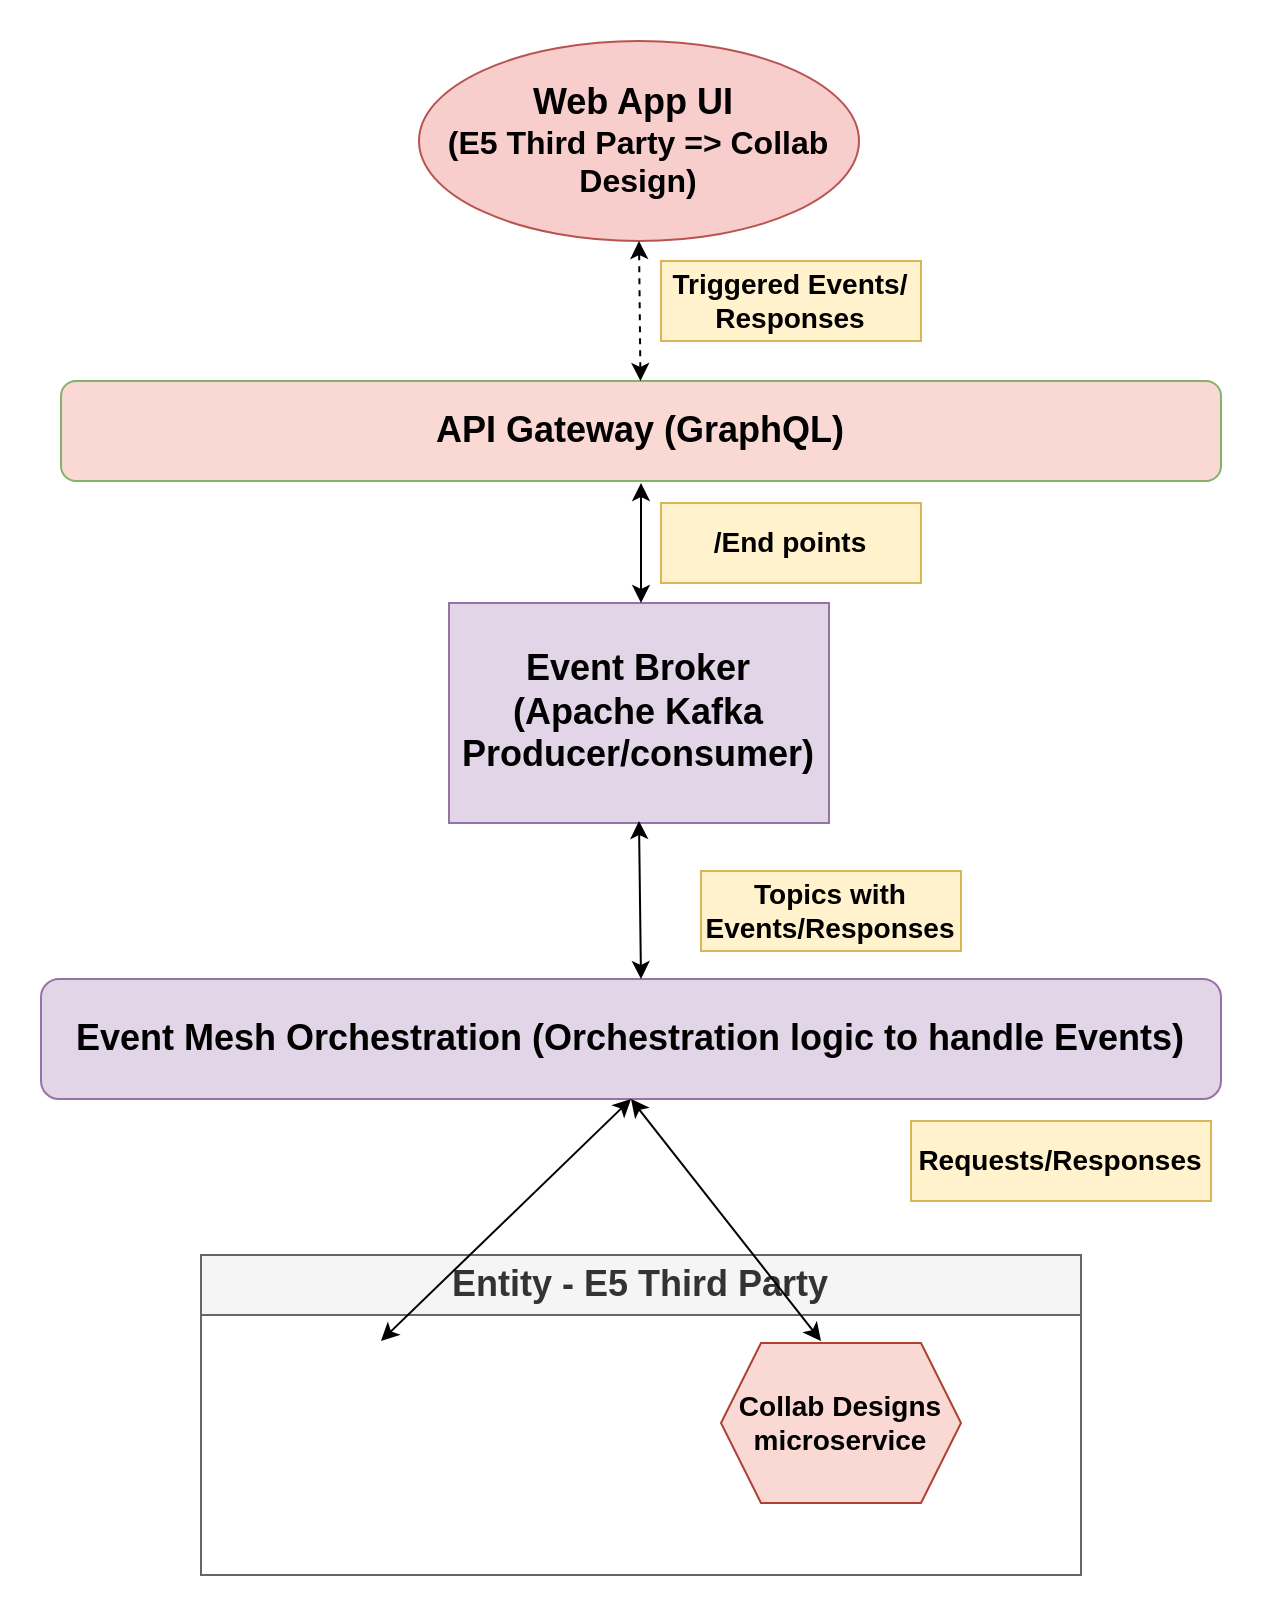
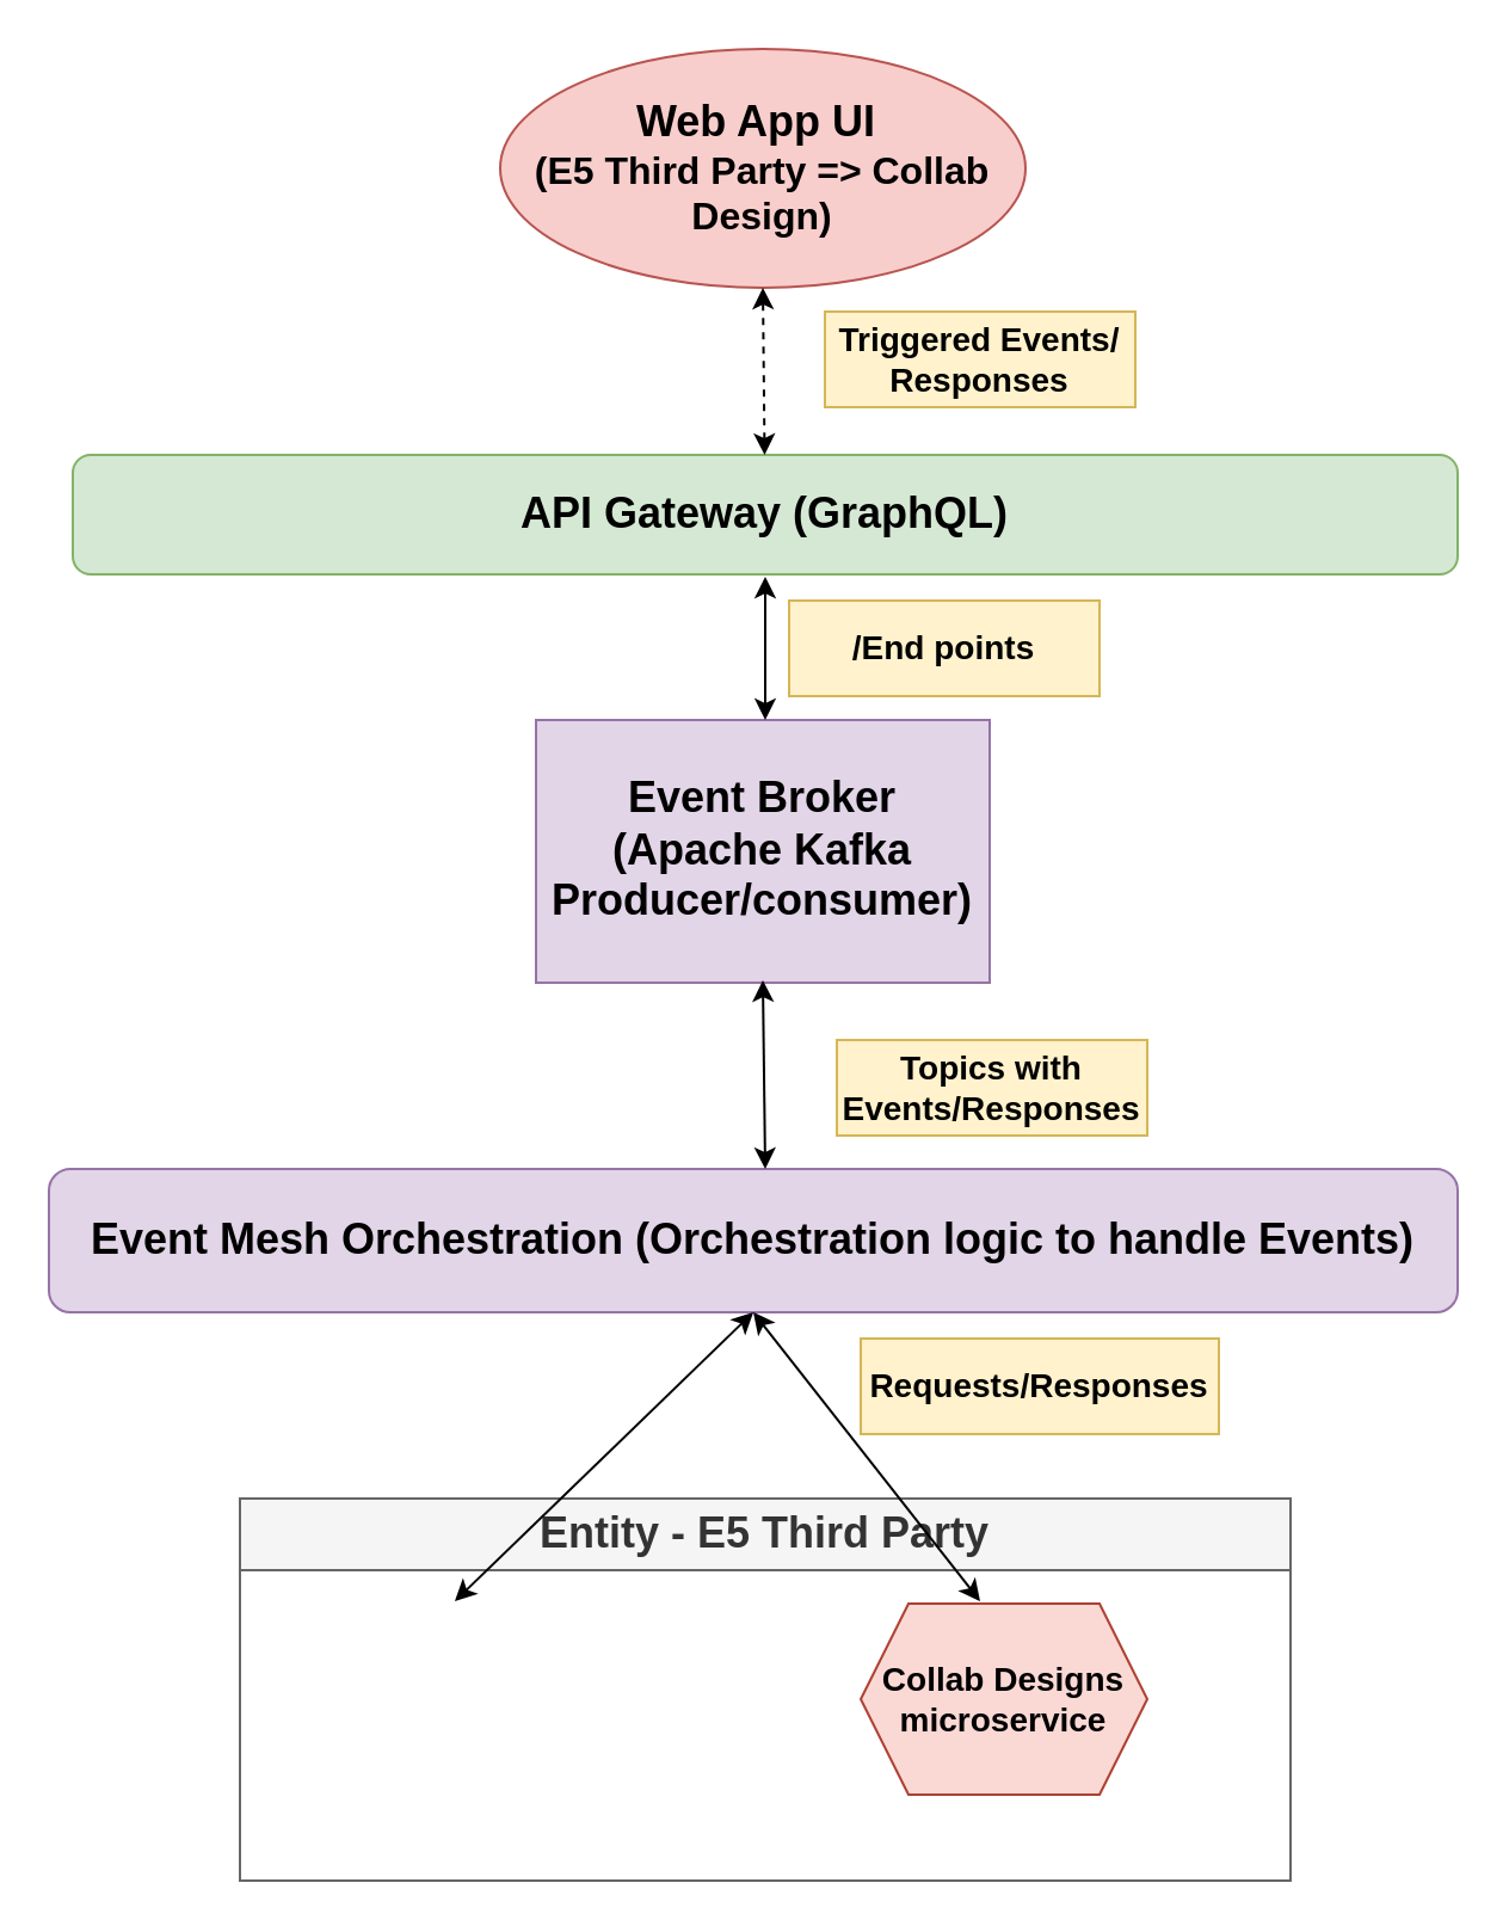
- <mxCell id="7" value="&lt;b&gt;&lt;font style=&quot;font-size: 14px;&quot;&gt;Triggered Events/ Responses&lt;/font&gt;&lt;/b&gt;" style="text;html=1;align=center;verticalAlign=middle;whiteSpace=wrap;rounded=0;fillColor=#fff2cc;strokeColor=#d6b656;" vertex="1" parent="1"><mxGeometry x="330" y="130" width="130" height="40" as="geometry" /></mxCell>
+ <mxCell id="7" value="&lt;b&gt;&lt;font style=&quot;font-size: 14px;&quot;&gt;Triggered Events/ Responses&lt;/font&gt;&lt;/b&gt;" style="text;html=1;align=center;verticalAlign=middle;whiteSpace=wrap;rounded=0;fillColor=#fff2cc;strokeColor=#d6b656;" vertex="1" parent="1"><mxGeometry x="345" y="130" width="130" height="40" as="geometry" /></mxCell>
- <mxCell id="2" value="&lt;font style=&quot;font-size: 18px;&quot;&gt;&lt;b&gt;API Gateway (GraphQL)&lt;/b&gt;&lt;/font&gt;" style="rounded=1;whiteSpace=wrap;html=1;fillColor=#fad9d5;strokeColor=#82b366;" vertex="1" parent="1"><mxGeometry x="30" y="190" width="580" height="50" as="geometry" /></mxCell>
+ <mxCell id="2" value="&lt;font style=&quot;font-size: 18px;&quot;&gt;&lt;b&gt;API Gateway (GraphQL)&lt;/b&gt;&lt;/font&gt;" style="rounded=1;whiteSpace=wrap;html=1;fillColor=#d5e8d4;strokeColor=#82b366;" vertex="1" parent="1"><mxGeometry x="30" y="190" width="580" height="50" as="geometry" /></mxCell>
- <mxCell id="16" value="&lt;b&gt;&lt;font style=&quot;font-size: 14px;&quot;&gt;Requests/Responses&lt;/font&gt;&lt;/b&gt;" style="text;html=1;align=center;verticalAlign=middle;whiteSpace=wrap;rounded=0;fillColor=#fff2cc;strokeColor=#d6b656;" vertex="1" parent="1"><mxGeometry x="455" y="560" width="150" height="40" as="geometry" /></mxCell>
+ <mxCell id="16" value="&lt;b&gt;&lt;font style=&quot;font-size: 14px;&quot;&gt;Requests/Responses&lt;/font&gt;&lt;/b&gt;" style="text;html=1;align=center;verticalAlign=middle;whiteSpace=wrap;rounded=0;fillColor=#fff2cc;strokeColor=#d6b656;" vertex="1" parent="1"><mxGeometry x="360" y="560" width="150" height="40" as="geometry" /></mxCell>
